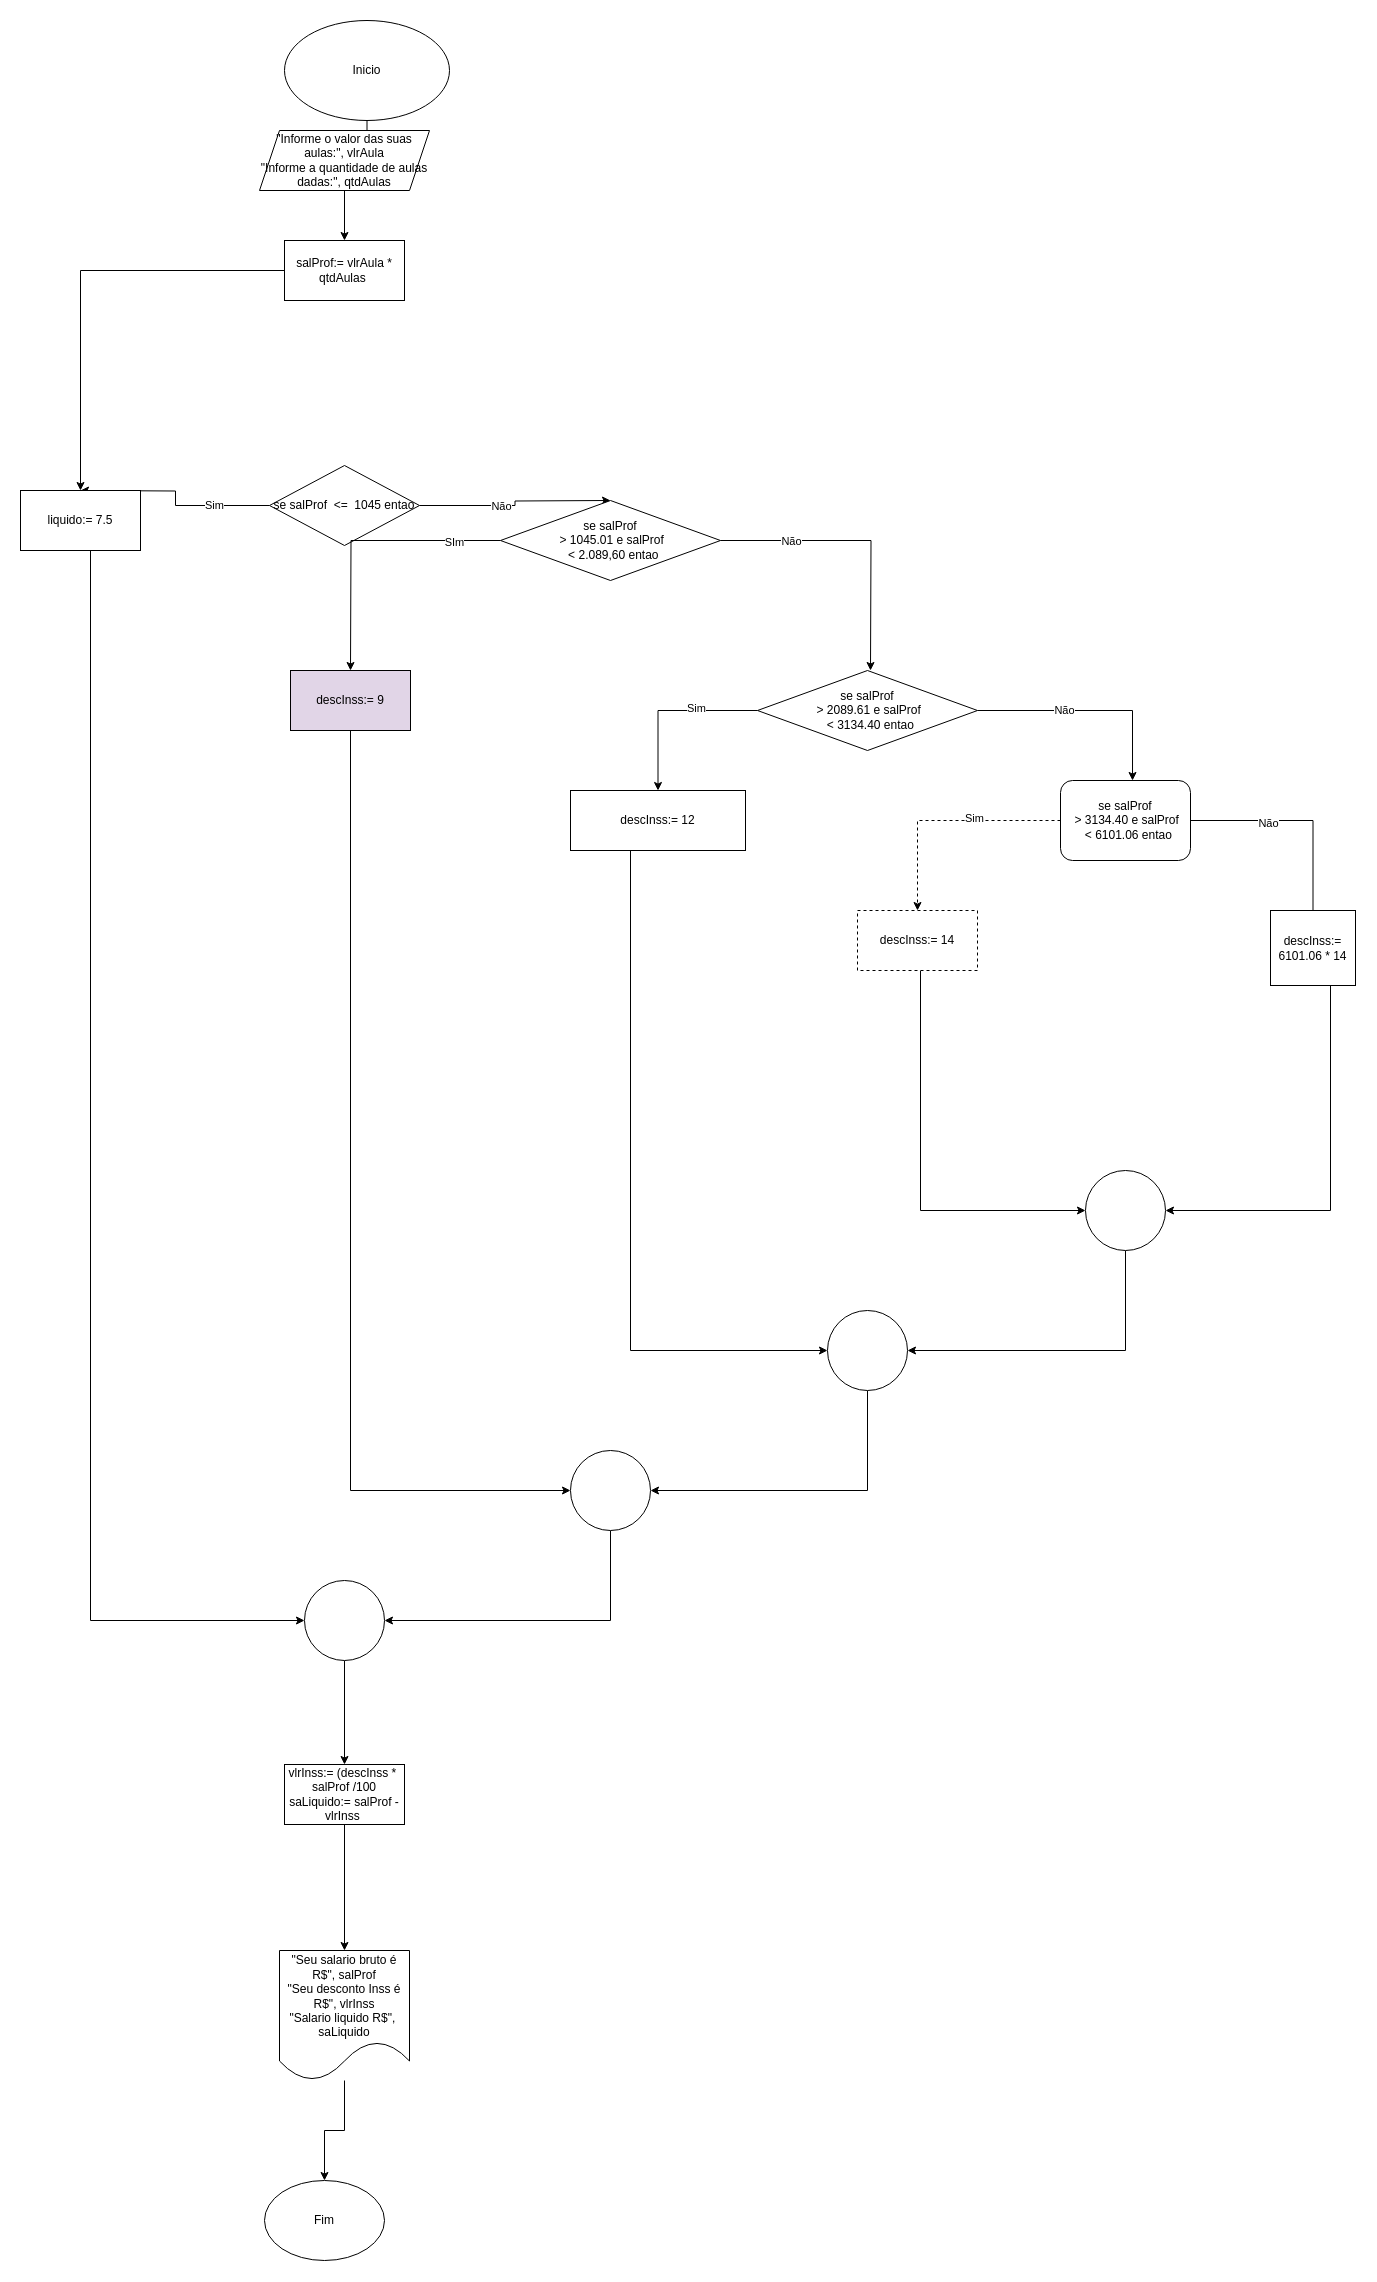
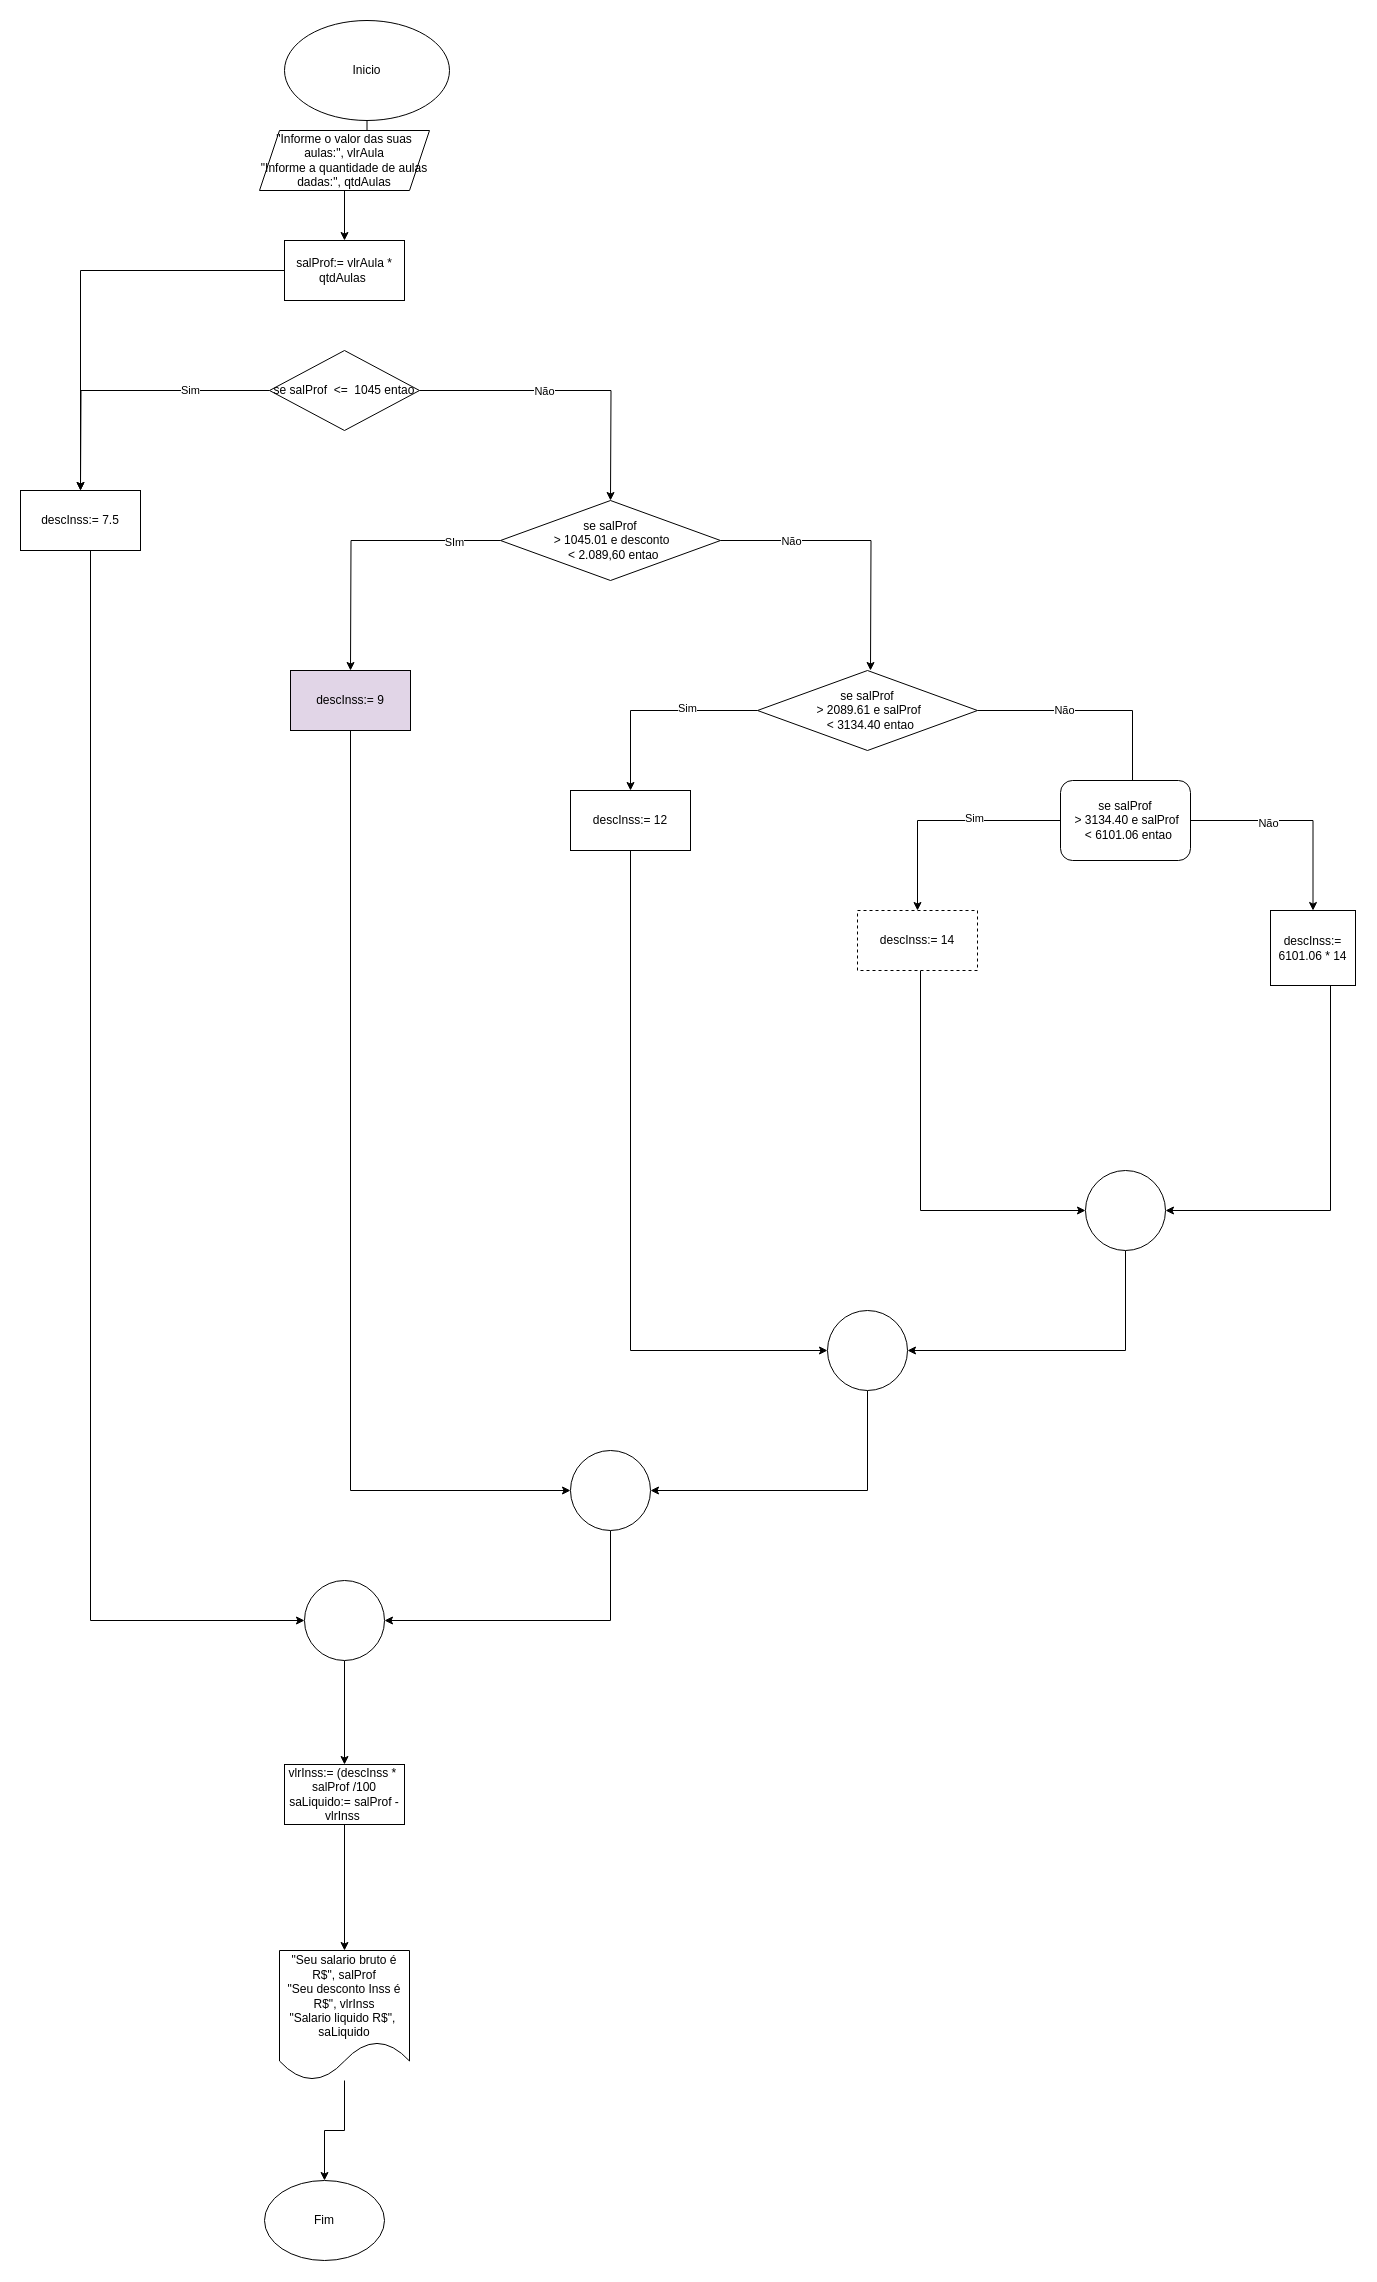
- <mxCell id="10" value="se salProf&amp;nbsp; &amp;lt;=&amp;nbsp; 1045 entao" style="rhombus;whiteSpace=wrap;html=1;" vertex="1" parent="1"><mxGeometry x="269" y="465" width="150" height="80" as="geometry" /></mxCell>
+ <mxCell id="10" value="se salProf&amp;nbsp; &amp;lt;=&amp;nbsp; 1045 entao" style="rhombus;whiteSpace=wrap;html=1;" vertex="1" parent="1"><mxGeometry x="269" y="350" width="150" height="80" as="geometry" /></mxCell>
- <mxCell id="16" value="liquido:= 7.5" style="rounded=0;whiteSpace=wrap;html=1;" vertex="1" parent="1"><mxGeometry x="20" y="490" width="120" height="60" as="geometry" /></mxCell>
+ <mxCell id="16" value="descInss:= 7.5" style="rounded=0;whiteSpace=wrap;html=1;" vertex="1" parent="1"><mxGeometry x="20" y="490" width="120" height="60" as="geometry" /></mxCell>
- <mxCell id="21" value="se salProf&lt;br&gt;&amp;nbsp;&amp;gt;&amp;nbsp;1045.01 e salProf&lt;br&gt;&amp;nbsp; &amp;lt; 2.089,60 entao" style="rhombus;whiteSpace=wrap;html=1;" vertex="1" parent="1"><mxGeometry x="500" y="500" width="220" height="80" as="geometry" /></mxCell>
+ <mxCell id="21" value="se salProf&lt;br&gt;&amp;nbsp;&amp;gt;&amp;nbsp;1045.01 e desconto&lt;br&gt;&amp;nbsp; &amp;lt; 2.089,60 entao" style="rhombus;whiteSpace=wrap;html=1;" vertex="1" parent="1"><mxGeometry x="500" y="500" width="220" height="80" as="geometry" /></mxCell>
- <mxCell id="26" value="" style="edgeStyle=orthogonalEdgeStyle;rounded=0;orthogonalLoop=1;jettySize=auto;html=1;entryX=0.554;entryY=0;entryDx=0;entryDy=0;entryPerimeter=0;" edge="1" parent="1" source="28" target="37"><mxGeometry relative="1" as="geometry"><mxPoint x="1127" y="710" as="targetPoint" /></mxGeometry></mxCell>
+ <mxCell id="26" value="" style="edgeStyle=orthogonalEdgeStyle;rounded=0;orthogonalLoop=1;jettySize=auto;html=1;entryX=0.554;entryY=0;entryDx=0;entryDy=0;entryPerimeter=0;endArrow=none;" edge="1" parent="1" source="28" target="37"><mxGeometry relative="1" as="geometry"><mxPoint x="1127" y="710" as="targetPoint" /></mxGeometry></mxCell>
- <mxCell id="30" value="descInss:= 12" style="rounded=0;whiteSpace=wrap;html=1;" vertex="1" parent="1"><mxGeometry x="570" y="790" width="175" height="60" as="geometry" /></mxCell>
+ <mxCell id="30" value="descInss:= 12" style="rounded=0;whiteSpace=wrap;html=1;" vertex="1" parent="1"><mxGeometry x="570" y="790" width="120" height="60" as="geometry" /></mxCell>
- <mxCell id="33" style="edgeStyle=orthogonalEdgeStyle;rounded=0;orthogonalLoop=1;jettySize=auto;html=1;entryX=0.5;entryY=0;entryDx=0;entryDy=0;dashed=1;" edge="1" parent="1" source="37" target="32"><mxGeometry relative="1" as="geometry"><mxPoint x="910" y="820" as="targetPoint" /></mxGeometry></mxCell>
+ <mxCell id="33" style="edgeStyle=orthogonalEdgeStyle;rounded=0;orthogonalLoop=1;jettySize=auto;html=1;entryX=0.5;entryY=0;entryDx=0;entryDy=0;" edge="1" parent="1" source="37" target="32"><mxGeometry relative="1" as="geometry"><mxPoint x="910" y="820" as="targetPoint" /></mxGeometry></mxCell>
- <mxCell id="35" style="edgeStyle=orthogonalEdgeStyle;rounded=0;orthogonalLoop=1;jettySize=auto;html=1;endArrow=none;" edge="1" parent="1" source="37" target="39"><mxGeometry relative="1" as="geometry"><mxPoint x="1390" y="830" as="targetPoint" /></mxGeometry></mxCell>
+ <mxCell id="35" style="edgeStyle=orthogonalEdgeStyle;rounded=0;orthogonalLoop=1;jettySize=auto;html=1;" edge="1" parent="1" source="37" target="39"><mxGeometry relative="1" as="geometry"><mxPoint x="1390" y="830" as="targetPoint" /></mxGeometry></mxCell>
